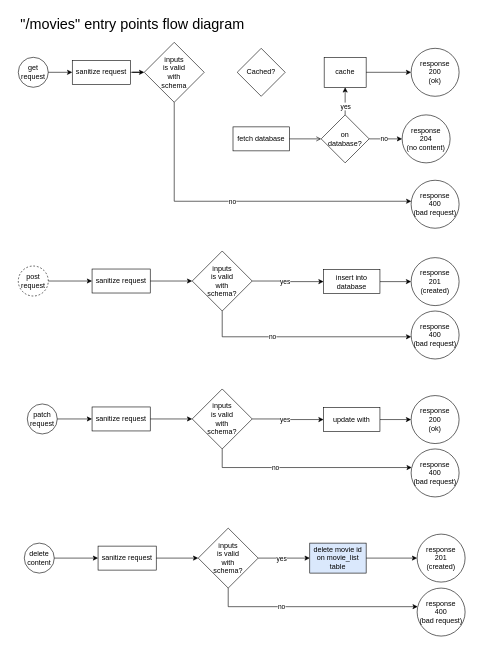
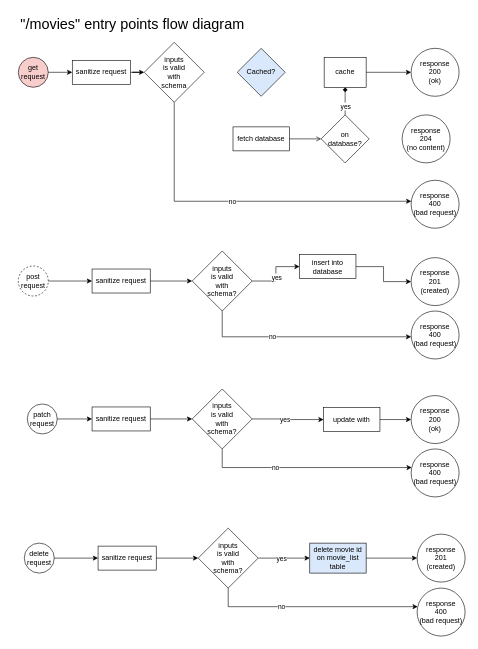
- <mxCell id="4" value="get&lt;br&gt;request" style="ellipse;whiteSpace=wrap;html=1;aspect=fixed;flipH=0;container=0;" vertex="1" parent="3"><mxGeometry y="25" width="50" height="50" as="geometry" /></mxCell>
+ <mxCell id="4" value="get&lt;br&gt;request" style="ellipse;whiteSpace=wrap;html=1;aspect=fixed;flipH=0;container=0;fillColor=#f8cecc;" vertex="1" parent="3"><mxGeometry y="25" width="50" height="50" as="geometry" /></mxCell>
- <mxCell id="5" value="Cached?" style="rhombus;whiteSpace=wrap;html=1;flipH=0;container=0;" vertex="1" parent="3"><mxGeometry x="365" y="10" width="80" height="80" as="geometry" /></mxCell>
+ <mxCell id="5" value="Cached?" style="rhombus;whiteSpace=wrap;html=1;flipH=0;container=0;fillColor=#dae8fc;" vertex="1" parent="3"><mxGeometry x="365" y="10" width="80" height="80" as="geometry" /></mxCell>
- <mxCell id="12" style="edgeStyle=orthogonalEdgeStyle;rounded=0;orthogonalLoop=1;jettySize=auto;html=1;" edge="1" parent="3" source="14" target="6"><mxGeometry relative="1" as="geometry" /></mxCell>
+ <mxCell id="12" style="edgeStyle=orthogonalEdgeStyle;rounded=0;orthogonalLoop=1;jettySize=auto;html=1;endArrow=diamond;" edge="1" parent="3" source="14" target="6"><mxGeometry relative="1" as="geometry" /></mxCell>
- <mxCell id="17" style="edgeStyle=orthogonalEdgeStyle;rounded=0;orthogonalLoop=1;jettySize=auto;html=1;" edge="1" parent="3" source="14" target="16"><mxGeometry relative="1" as="geometry" /></mxCell>
- <mxCell id="18" value="no" style="edgeLabel;html=1;align=center;verticalAlign=middle;resizable=0;points=[];container=0;" vertex="1" connectable="0" parent="17"><mxGeometry x="-0.137" y="1" relative="1" as="geometry"><mxPoint as="offset" /></mxGeometry></mxCell>
- <mxCell id="28" value="insert into database" style="whiteSpace=wrap;html=1;flipH=1;" vertex="1" parent="24"><mxGeometry x="509" y="31" width="94" height="40" as="geometry" /></mxCell>
+ <mxCell id="28" value="insert into database" style="whiteSpace=wrap;html=1;flipH=1;" vertex="1" parent="24"><mxGeometry x="469" y="6" width="94" height="40" as="geometry" /></mxCell>
- <mxCell id="53" value="delete&lt;br&gt;content" style="ellipse;whiteSpace=wrap;html=1;aspect=fixed;container=0;" vertex="1" parent="52"><mxGeometry y="25" width="50" height="50" as="geometry" /></mxCell>
+ <mxCell id="53" value="delete&lt;br&gt;request" style="ellipse;whiteSpace=wrap;html=1;aspect=fixed;container=0;" vertex="1" parent="52"><mxGeometry y="25" width="50" height="50" as="geometry" /></mxCell>
